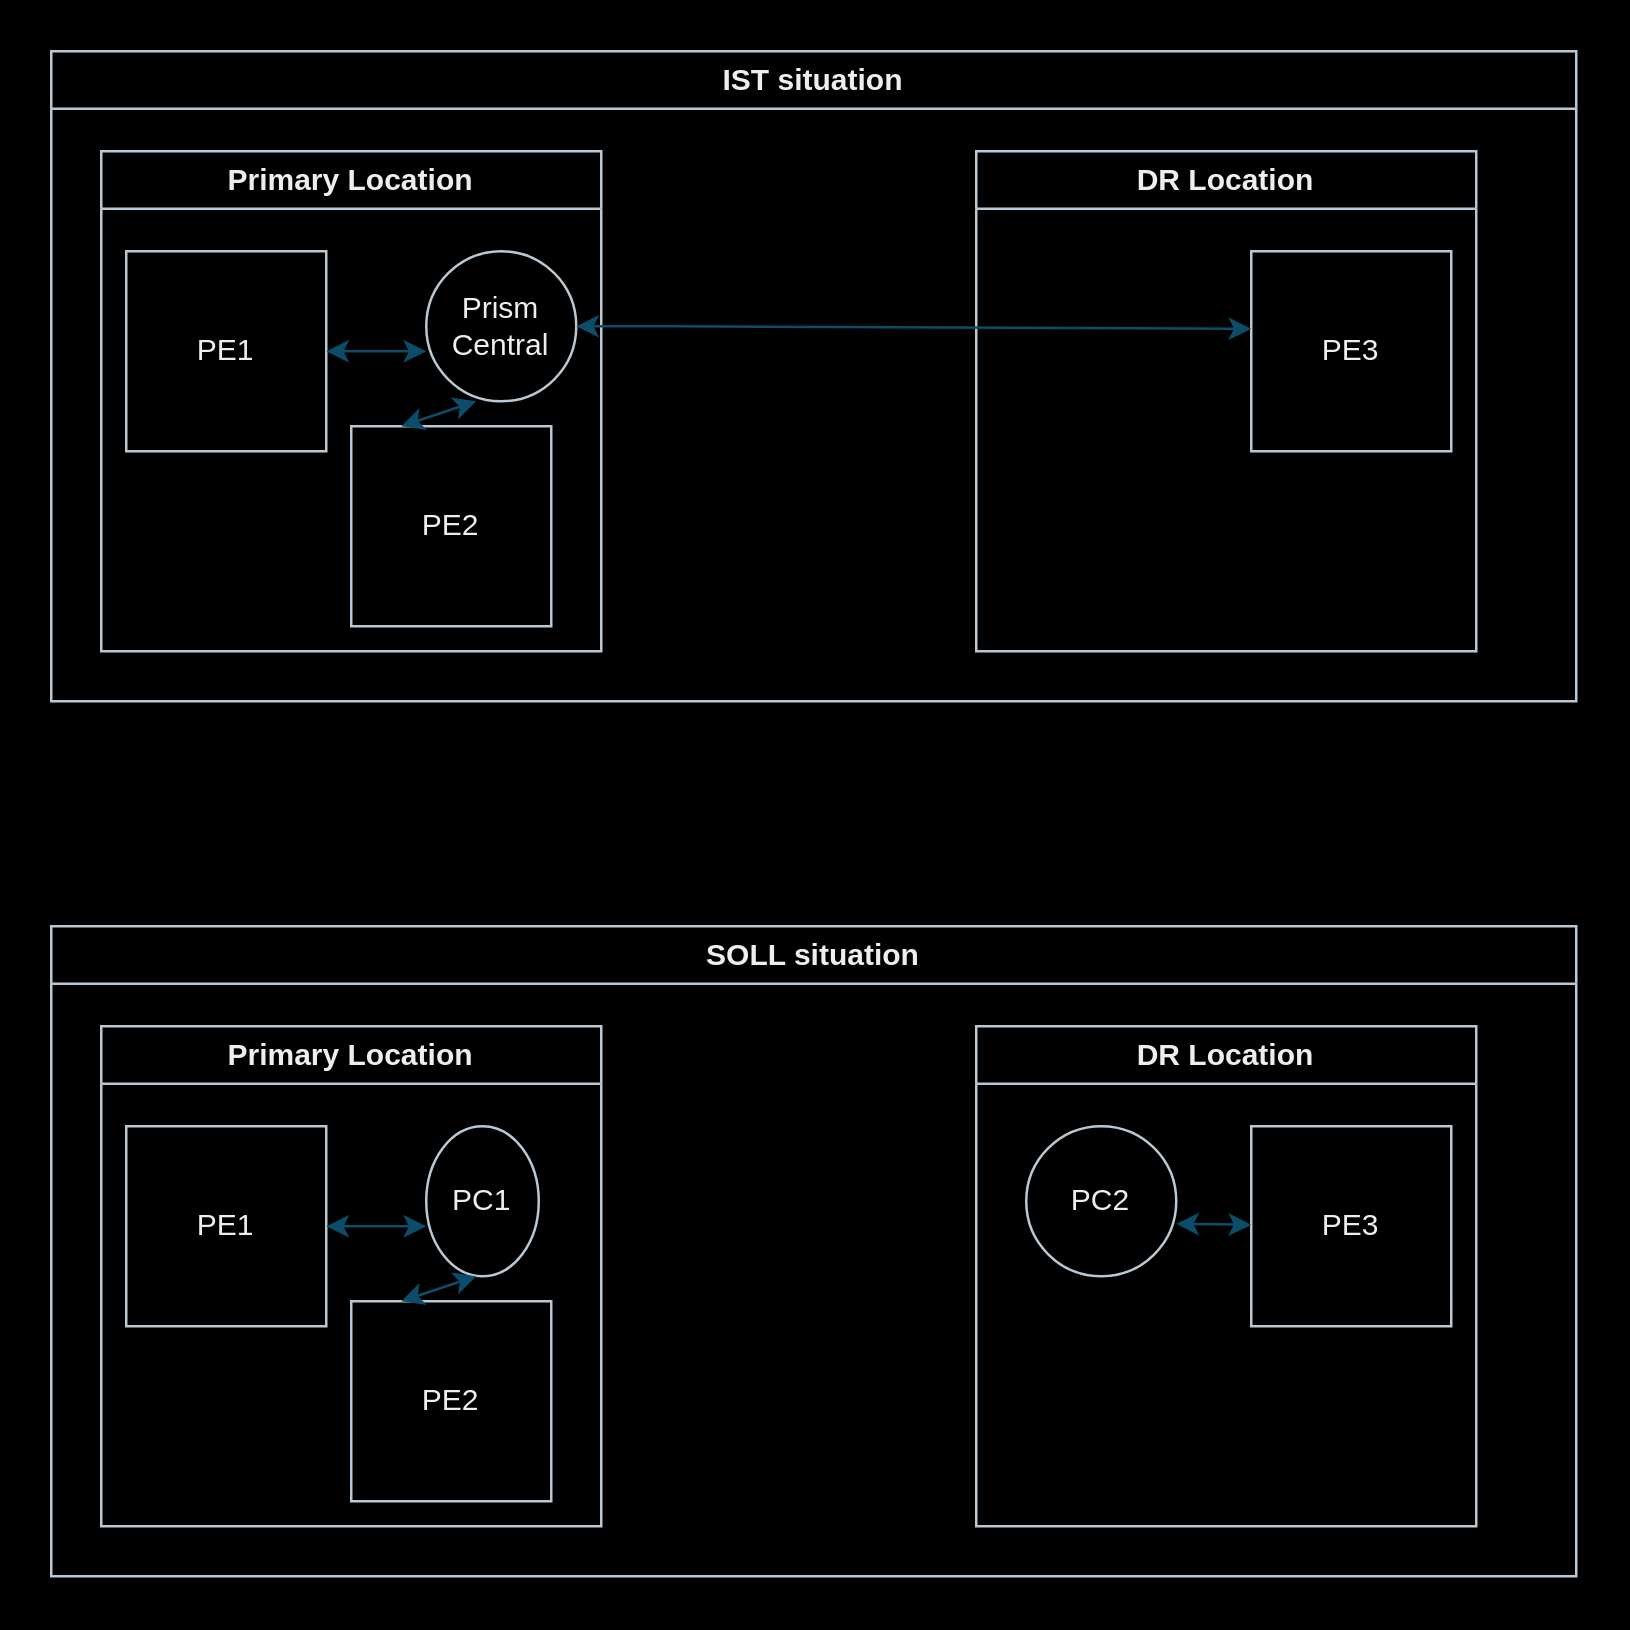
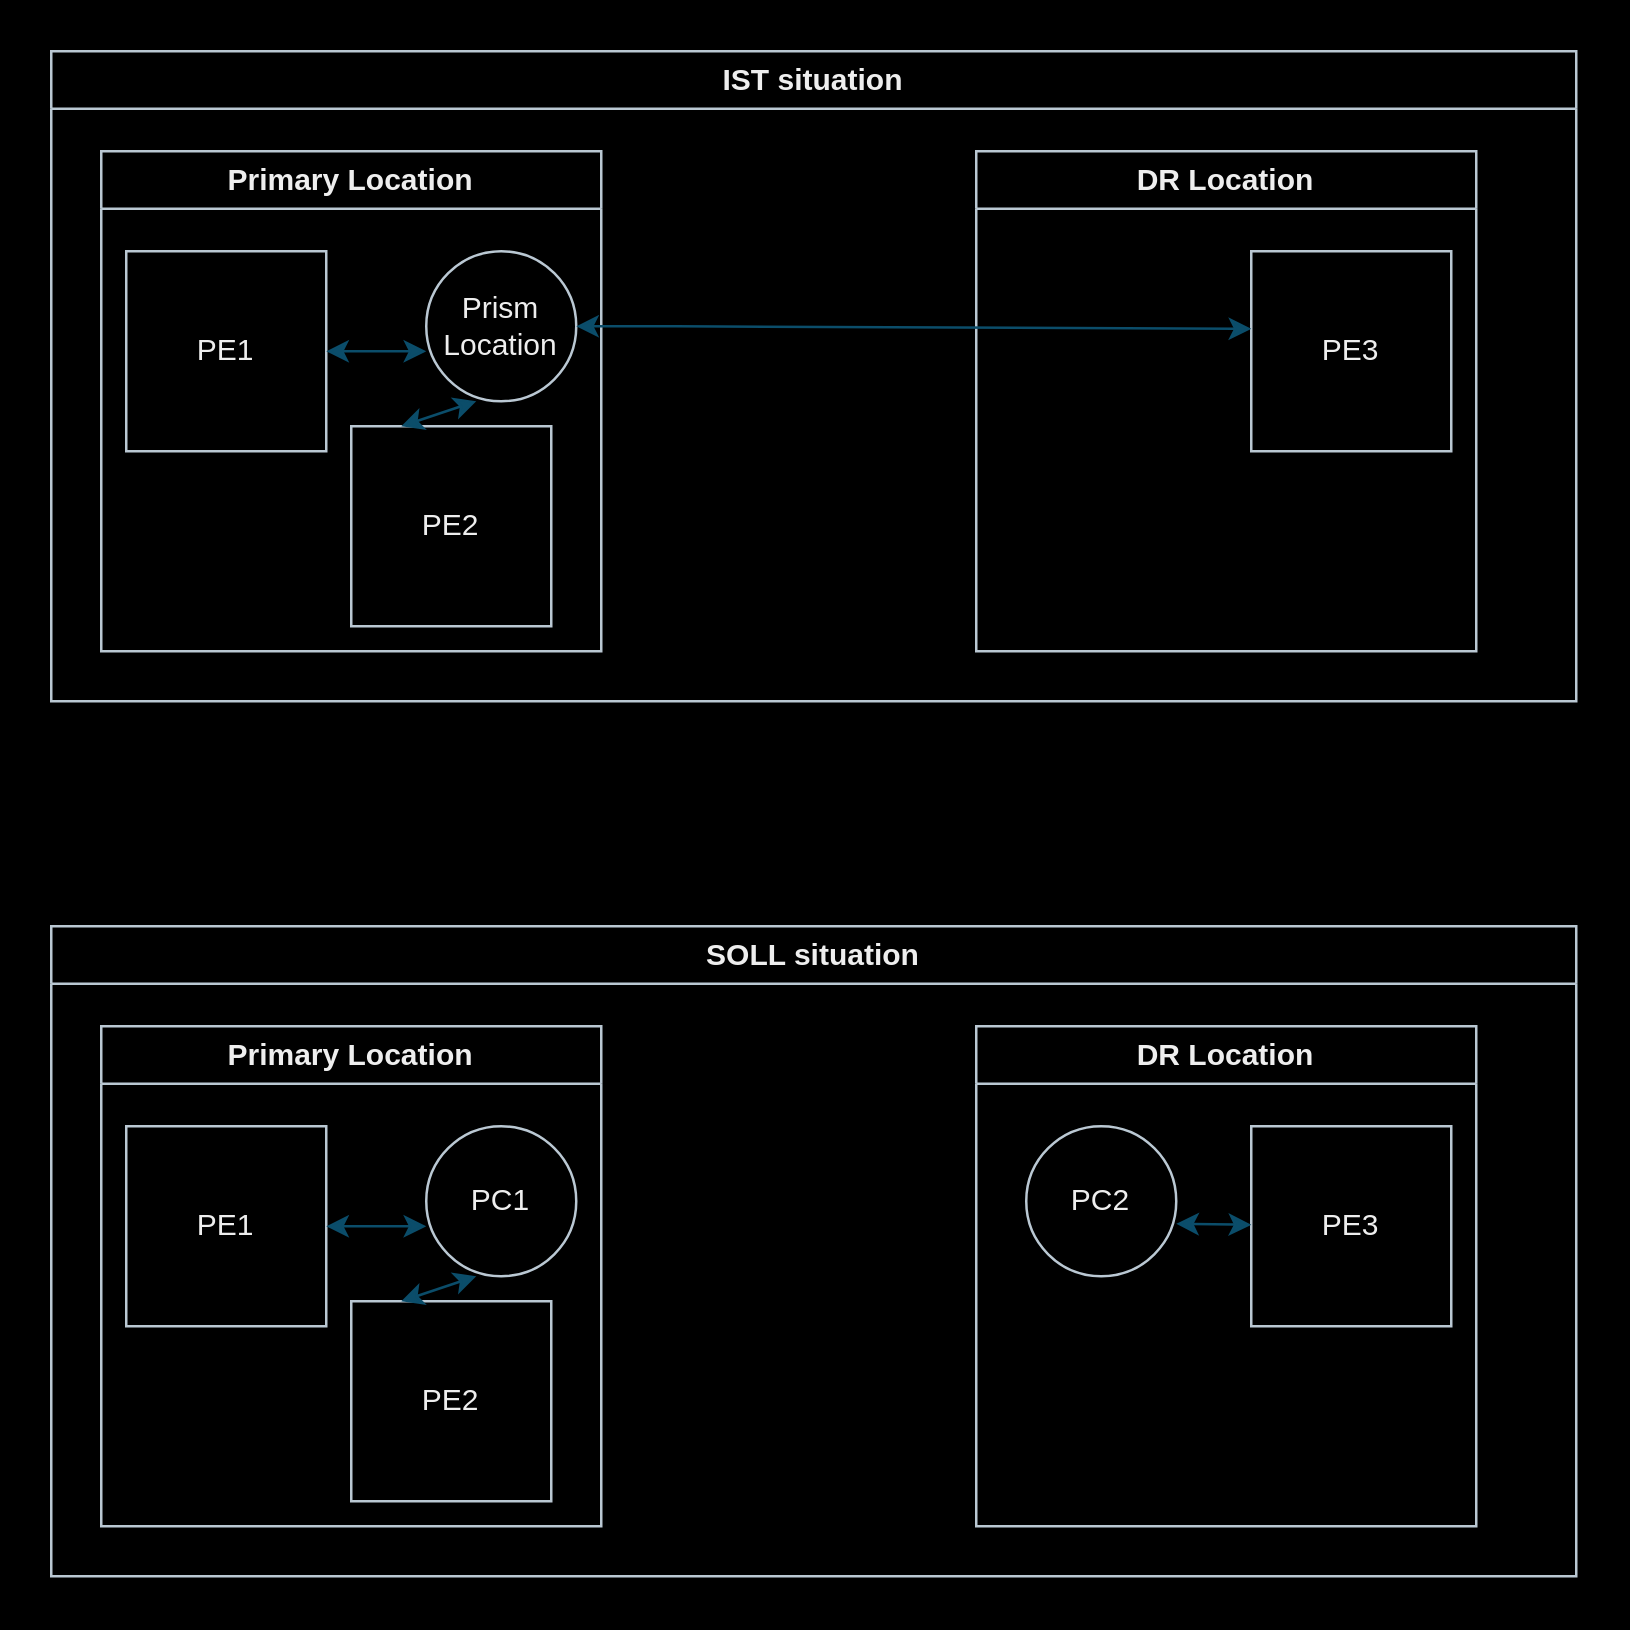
- <mxCell id="3" value="Prism&lt;br&gt; Central" style="ellipse;whiteSpace=wrap;html=1;aspect=fixed;fillColor=none;labelBackgroundColor=none;strokeColor=#BAC8D3;fontColor=#EEEEEE;" vertex="1" parent="2"><mxGeometry x="130" y="40" width="60" height="60" as="geometry" /></mxCell>
+ <mxCell id="3" value="Prism&lt;br&gt; Location" style="ellipse;whiteSpace=wrap;html=1;aspect=fixed;fillColor=none;labelBackgroundColor=none;strokeColor=#BAC8D3;fontColor=#EEEEEE;" vertex="1" parent="2"><mxGeometry x="130" y="40" width="60" height="60" as="geometry" /></mxCell>
- <mxCell id="13" value="PC1" style="ellipse;whiteSpace=wrap;html=1;aspect=fixed;fillColor=none;labelBackgroundColor=none;strokeColor=#BAC8D3;fontColor=#EEEEEE;" vertex="1" parent="12"><mxGeometry x="130" y="40" width="45" height="60" as="geometry" /></mxCell>
+ <mxCell id="13" value="PC1" style="ellipse;whiteSpace=wrap;html=1;aspect=fixed;fillColor=none;labelBackgroundColor=none;strokeColor=#BAC8D3;fontColor=#EEEEEE;" vertex="1" parent="12"><mxGeometry x="130" y="40" width="60" height="60" as="geometry" /></mxCell>
